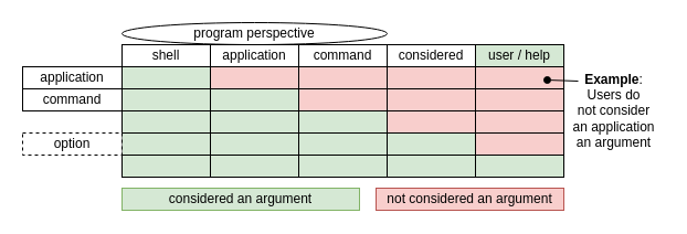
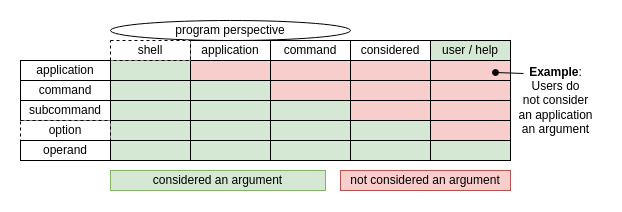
- <mxCell id="31" value="&lt;font style=&quot;vertical-align: inherit&quot;&gt;&lt;font style=&quot;vertical-align: inherit&quot;&gt;&lt;font style=&quot;vertical-align: inherit&quot;&gt;&lt;font style=&quot;vertical-align: inherit&quot;&gt;&lt;font style=&quot;vertical-align: inherit&quot;&gt;&lt;font style=&quot;vertical-align: inherit&quot;&gt;&lt;font style=&quot;vertical-align: inherit&quot;&gt;&lt;font style=&quot;vertical-align: inherit&quot;&gt;shell&lt;/font&gt;&lt;/font&gt;&lt;/font&gt;&lt;/font&gt;&lt;/font&gt;&lt;/font&gt;&lt;/font&gt;&lt;/font&gt;" style="rounded=0;whiteSpace=wrap;html=1;strokeColor=#000000;" parent="1" vertex="1"><mxGeometry x="110" y="40" width="80" height="20" as="geometry" /></mxCell>
+ <mxCell id="31" value="&lt;font style=&quot;vertical-align: inherit&quot;&gt;&lt;font style=&quot;vertical-align: inherit&quot;&gt;&lt;font style=&quot;vertical-align: inherit&quot;&gt;&lt;font style=&quot;vertical-align: inherit&quot;&gt;&lt;font style=&quot;vertical-align: inherit&quot;&gt;&lt;font style=&quot;vertical-align: inherit&quot;&gt;&lt;font style=&quot;vertical-align: inherit&quot;&gt;&lt;font style=&quot;vertical-align: inherit&quot;&gt;shell&lt;/font&gt;&lt;/font&gt;&lt;/font&gt;&lt;/font&gt;&lt;/font&gt;&lt;/font&gt;&lt;/font&gt;&lt;/font&gt;" style="rounded=0;whiteSpace=wrap;html=1;strokeColor=#000000;dashed=1;" parent="1" vertex="1"><mxGeometry x="110" y="40" width="80" height="20" as="geometry" /></mxCell>
+ <mxCell id="37" value="&lt;font style=&quot;vertical-align: inherit&quot;&gt;&lt;font style=&quot;vertical-align: inherit&quot;&gt;&lt;font style=&quot;vertical-align: inherit&quot;&gt;&lt;font style=&quot;vertical-align: inherit&quot;&gt;&lt;font style=&quot;vertical-align: inherit&quot;&gt;&lt;font style=&quot;vertical-align: inherit&quot;&gt;subcommand&lt;/font&gt;&lt;/font&gt;&lt;/font&gt;&lt;/font&gt;&lt;/font&gt;&lt;/font&gt;" style="rounded=0;whiteSpace=wrap;html=1;" parent="1" vertex="1"><mxGeometry y="100" width="90" height="20" as="geometry" x="20" /></mxCell>
+ <mxCell id="39" value="&lt;font style=&quot;vertical-align: inherit&quot;&gt;&lt;font style=&quot;vertical-align: inherit&quot;&gt;&lt;font style=&quot;vertical-align: inherit&quot;&gt;&lt;font style=&quot;vertical-align: inherit&quot;&gt;&lt;font style=&quot;vertical-align: inherit&quot;&gt;&lt;font style=&quot;vertical-align: inherit&quot;&gt;&lt;font style=&quot;vertical-align: inherit&quot;&gt;&lt;font style=&quot;vertical-align: inherit&quot;&gt;&lt;font style=&quot;vertical-align: inherit&quot;&gt;&lt;font style=&quot;vertical-align: inherit&quot;&gt;operand&lt;/font&gt;&lt;/font&gt;&lt;/font&gt;&lt;/font&gt;&lt;/font&gt;&lt;/font&gt;&lt;/font&gt;&lt;/font&gt;&lt;/font&gt;&lt;/font&gt;" style="rounded=0;whiteSpace=wrap;html=1;" parent="1" vertex="1"><mxGeometry y="140" width="90" height="20" as="geometry" x="20" /></mxCell>
